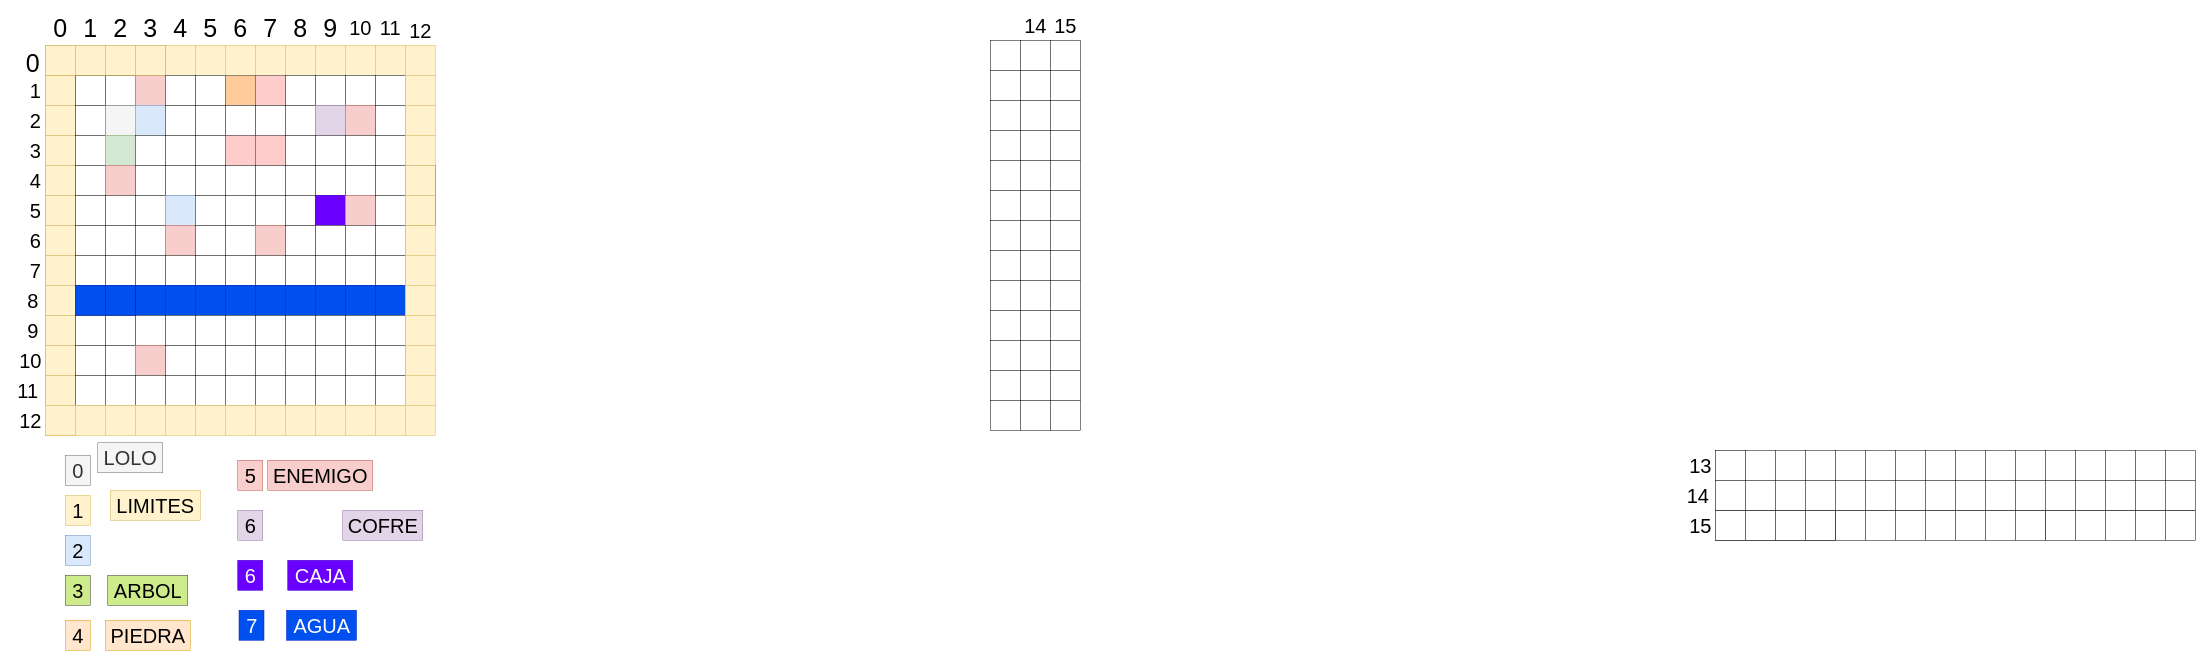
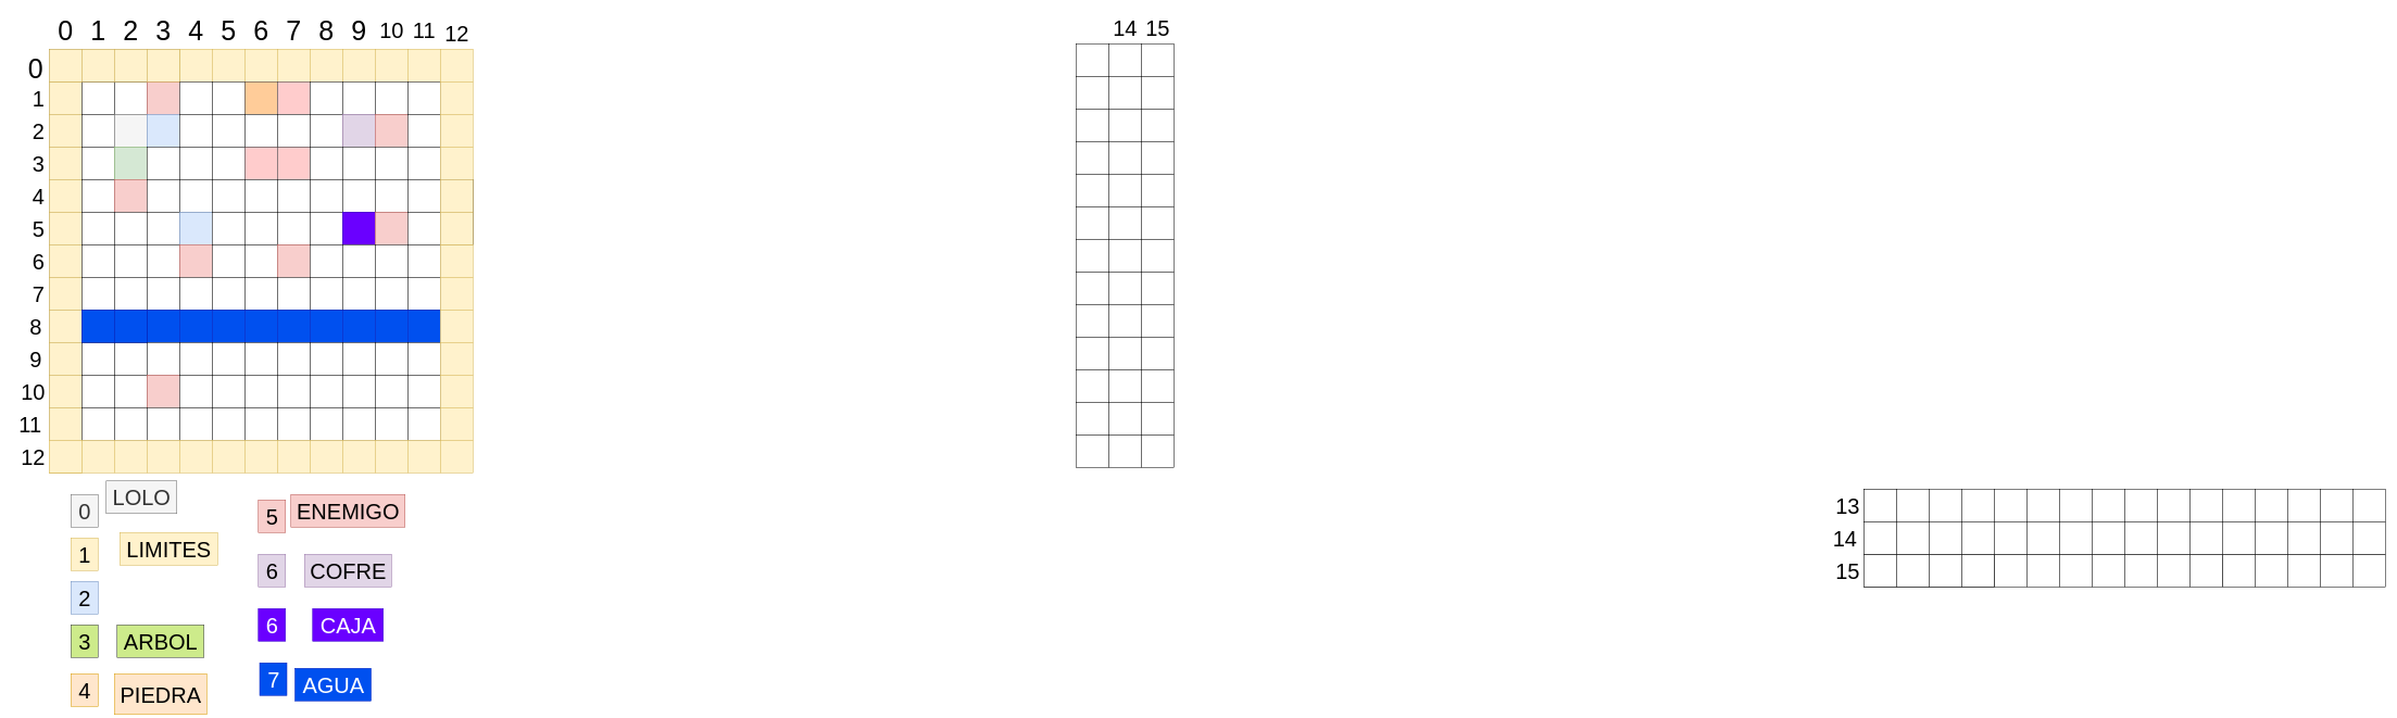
- <mxCell id="345" value="ENEMIGO" style="text;html=1;resizable=0;autosize=1;align=center;verticalAlign=middle;points=[];fillColor=#f8cecc;strokeColor=#b85450;rounded=0;strokeWidth=1;fontSize=40;" vertex="1" parent="1"><mxGeometry x="535" y="920" width="210" height="60" as="geometry" /></mxCell>
+ <mxCell id="345" value="ENEMIGO" style="text;html=1;resizable=0;autosize=1;align=center;verticalAlign=middle;points=[];fillColor=#f8cecc;strokeColor=#b85450;rounded=0;strokeWidth=1;fontSize=40;" vertex="1" parent="1"><mxGeometry x="535" y="910" width="210" height="60" as="geometry" /></mxCell>
- <mxCell id="347" value="COFRE" style="text;html=1;resizable=0;autosize=1;align=center;verticalAlign=middle;points=[];fillColor=#e1d5e7;strokeColor=#9673a6;rounded=0;strokeWidth=1;fontSize=40;" vertex="1" parent="1"><mxGeometry x="685" y="1020" width="160" height="60" as="geometry" /></mxCell>
+ <mxCell id="347" value="COFRE" style="text;html=1;resizable=0;autosize=1;align=center;verticalAlign=middle;points=[];fillColor=#e1d5e7;strokeColor=#9673a6;rounded=0;strokeWidth=1;fontSize=40;" vertex="1" parent="1"><mxGeometry x="560" y="1020" width="160" height="60" as="geometry" /></mxCell>
- <mxCell id="353" value="AGUA" style="text;html=1;resizable=0;autosize=1;align=center;verticalAlign=middle;points=[];fillColor=#0050ef;strokeColor=#001DBC;rounded=0;strokeWidth=1;fontSize=40;fontColor=#ffffff;" vertex="1" parent="1"><mxGeometry x="572.5" y="1220" width="140" height="60" as="geometry" /></mxCell>
+ <mxCell id="353" value="AGUA" style="text;html=1;resizable=0;autosize=1;align=center;verticalAlign=middle;points=[];fillColor=#0050ef;strokeColor=#001DBC;rounded=0;strokeWidth=1;fontSize=40;fontColor=#ffffff;" vertex="1" parent="1"><mxGeometry x="542.5" y="1230" width="140" height="60" as="geometry" /></mxCell>
- <mxCell id="343" value="PIEDRA" style="text;html=1;resizable=0;autosize=1;align=center;verticalAlign=middle;points=[];fillColor=#ffe6cc;strokeColor=#d79b00;rounded=0;strokeWidth=1;fontSize=40;" vertex="1" parent="1"><mxGeometry x="210" y="1240" width="170" height="60" as="geometry" /></mxCell>
+ <mxCell id="343" value="PIEDRA" style="text;html=1;resizable=0;autosize=1;align=center;verticalAlign=middle;points=[];fillColor=#ffe6cc;strokeColor=#d79b00;rounded=0;strokeWidth=1;fontSize=40;" vertex="1" parent="1"><mxGeometry x="210" y="1240" width="170" height="75" as="geometry" /></mxCell>
